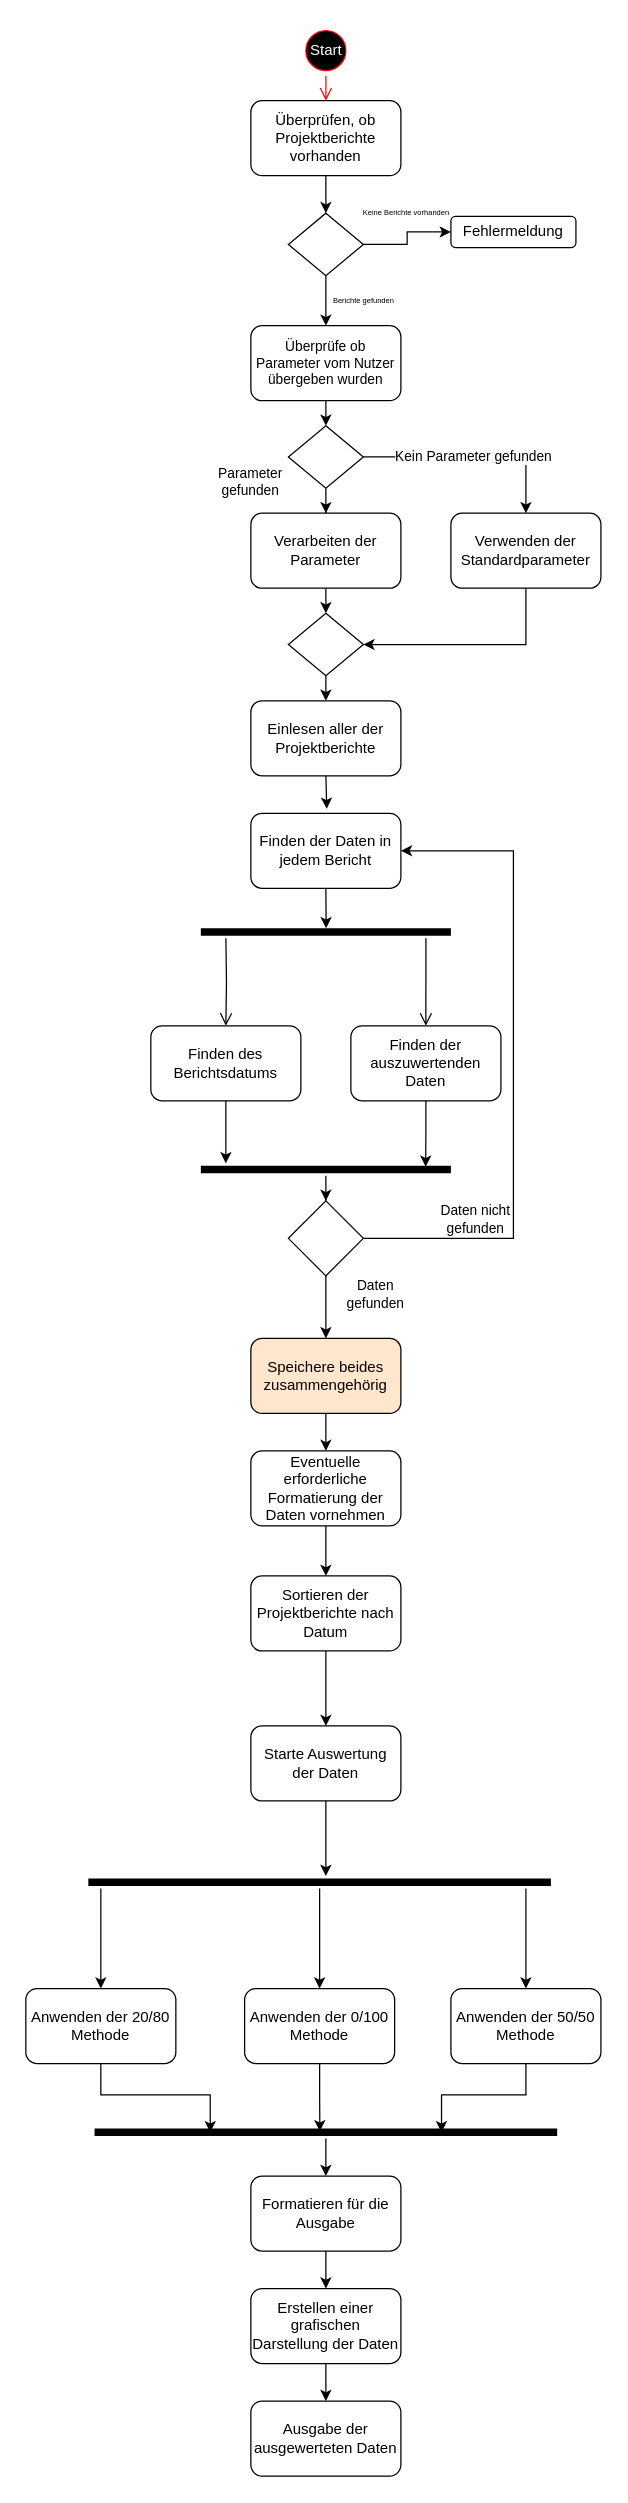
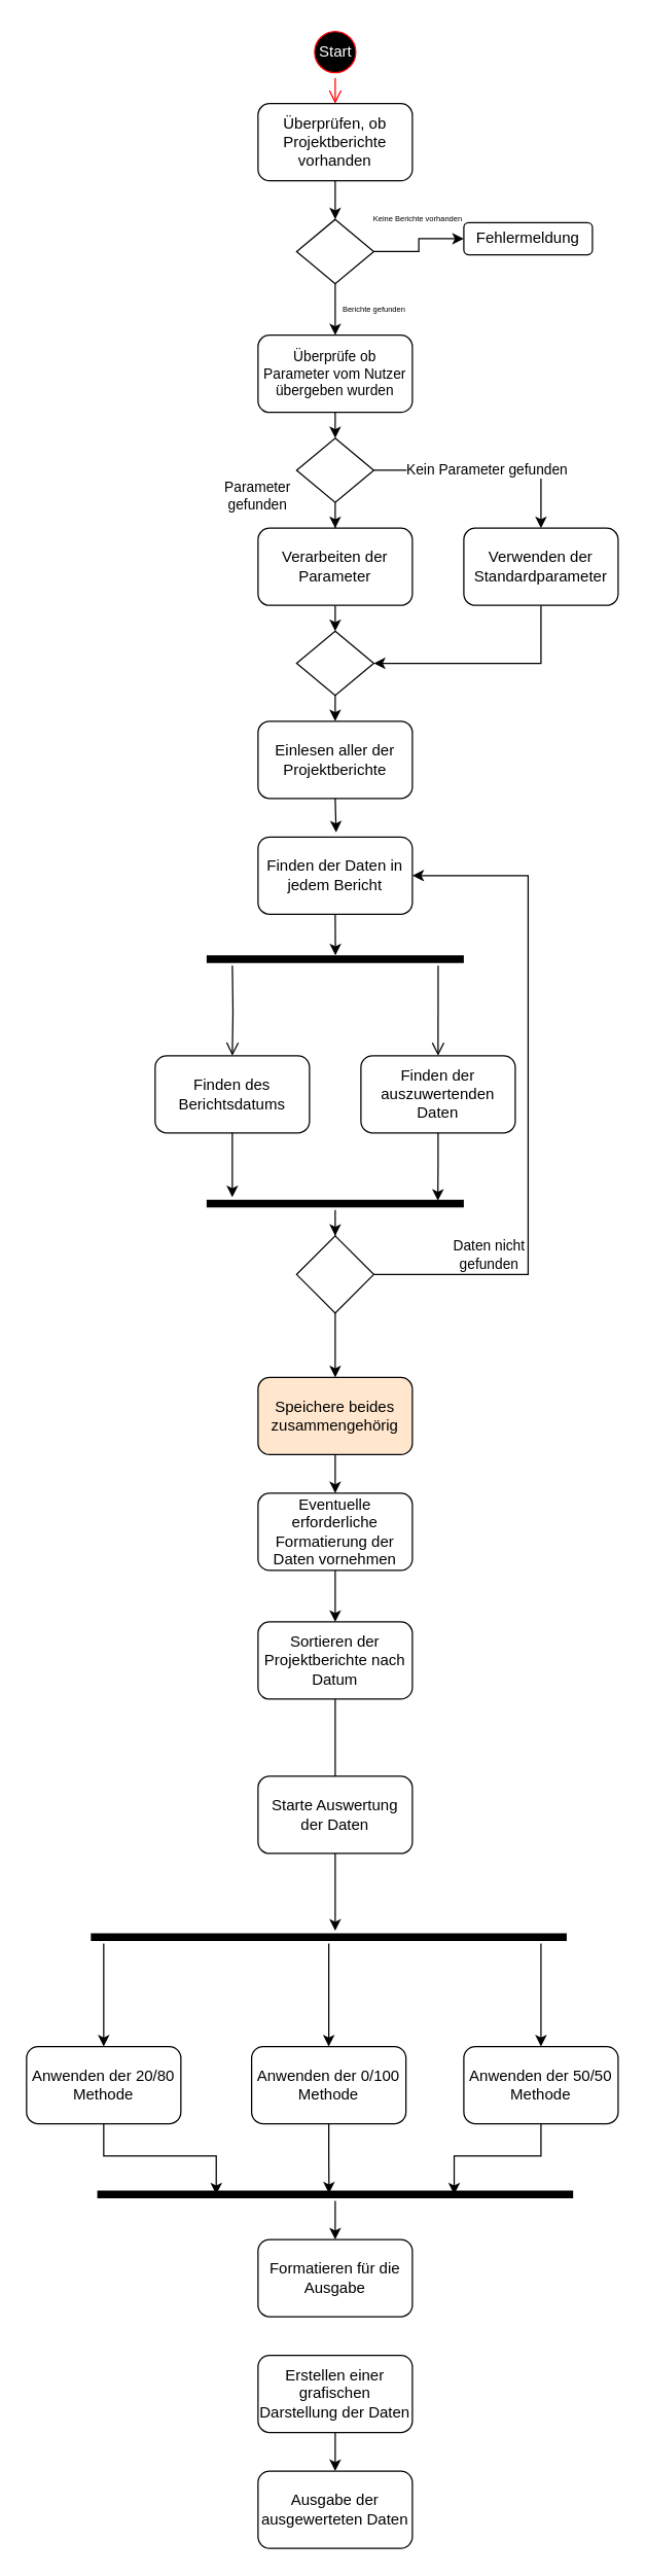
- <mxCell id="43" value="Daten gefunden" style="text;html=1;align=center;verticalAlign=middle;whiteSpace=wrap;rounded=0;fontSize=11;" vertex="1" parent="1"><mxGeometry x="270" y="1020" width="60" height="30" as="geometry" /></mxCell>
- <mxCell id="63" style="edgeStyle=orthogonalEdgeStyle;rounded=0;orthogonalLoop=1;jettySize=auto;html=1;" edge="1" parent="1" source="64" target="39"><mxGeometry relative="1" as="geometry" /></mxCell>
+ <mxCell id="63" style="edgeStyle=orthogonalEdgeStyle;rounded=0;orthogonalLoop=1;jettySize=auto;html=1;endArrow=none;" edge="1" parent="1" source="64" target="39"><mxGeometry relative="1" as="geometry" /></mxCell>
- <mxCell id="58" style="edgeStyle=orthogonalEdgeStyle;rounded=0;orthogonalLoop=1;jettySize=auto;html=1;exitX=0.5;exitY=1;exitDx=0;exitDy=0;" edge="1" parent="1" source="59" target="61"><mxGeometry relative="1" as="geometry" /></mxCell>
